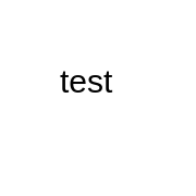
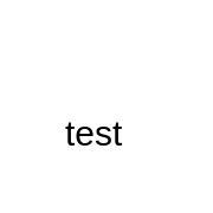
- <mxCell id="2" value="test&lt;br&gt;&lt;br&gt;" style="text;html=1;resizable=0;points=[];autosize=1;align=left;verticalAlign=top;spacingTop=-4;" vertex="1" parent="1"><mxGeometry x="20" y="20" width="30" height="30" as="geometry" /></mxCell>
+ <mxCell id="2" value="test&lt;br&gt;&lt;br&gt;" style="text;html=1;resizable=0;points=[];autosize=1;align=left;verticalAlign=top;spacingTop=-4;" vertex="1" parent="1"><mxGeometry x="20" y="35" width="30" height="30" as="geometry" /></mxCell>
